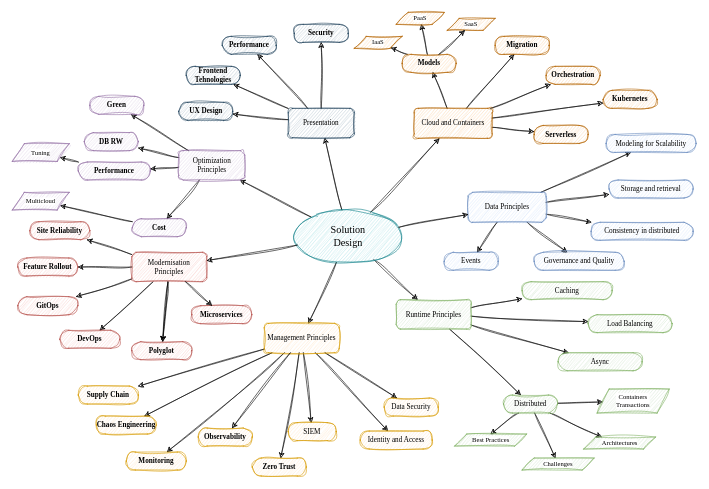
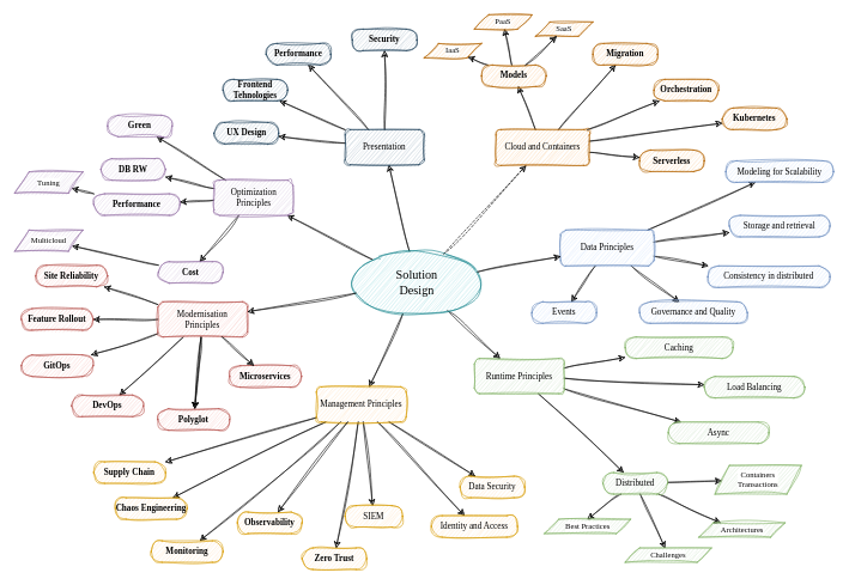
- <mxCell id="6" style="rounded=0;sketch=1;hachureGap=4;jiggle=2;curveFitting=1;orthogonalLoop=1;jettySize=auto;html=1;fontFamily=Architects Daughter;fontSource=https%3A%2F%2Ffonts.googleapis.com%2Fcss%3Ffamily%3DArchitects%2BDaughter;" parent="1" source="7" target="97" edge="1"><mxGeometry relative="1" as="geometry" /></mxCell>
+ <mxCell id="6" style="rounded=0;sketch=1;hachureGap=4;jiggle=2;curveFitting=1;orthogonalLoop=1;jettySize=auto;html=1;fontFamily=Architects Daughter;fontSource=https%3A%2F%2Ffonts.googleapis.com%2Fcss%3Ffamily%3DArchitects%2BDaughter;dashed=1;" parent="1" source="7" target="97" edge="1"><mxGeometry relative="1" as="geometry" /></mxCell>
